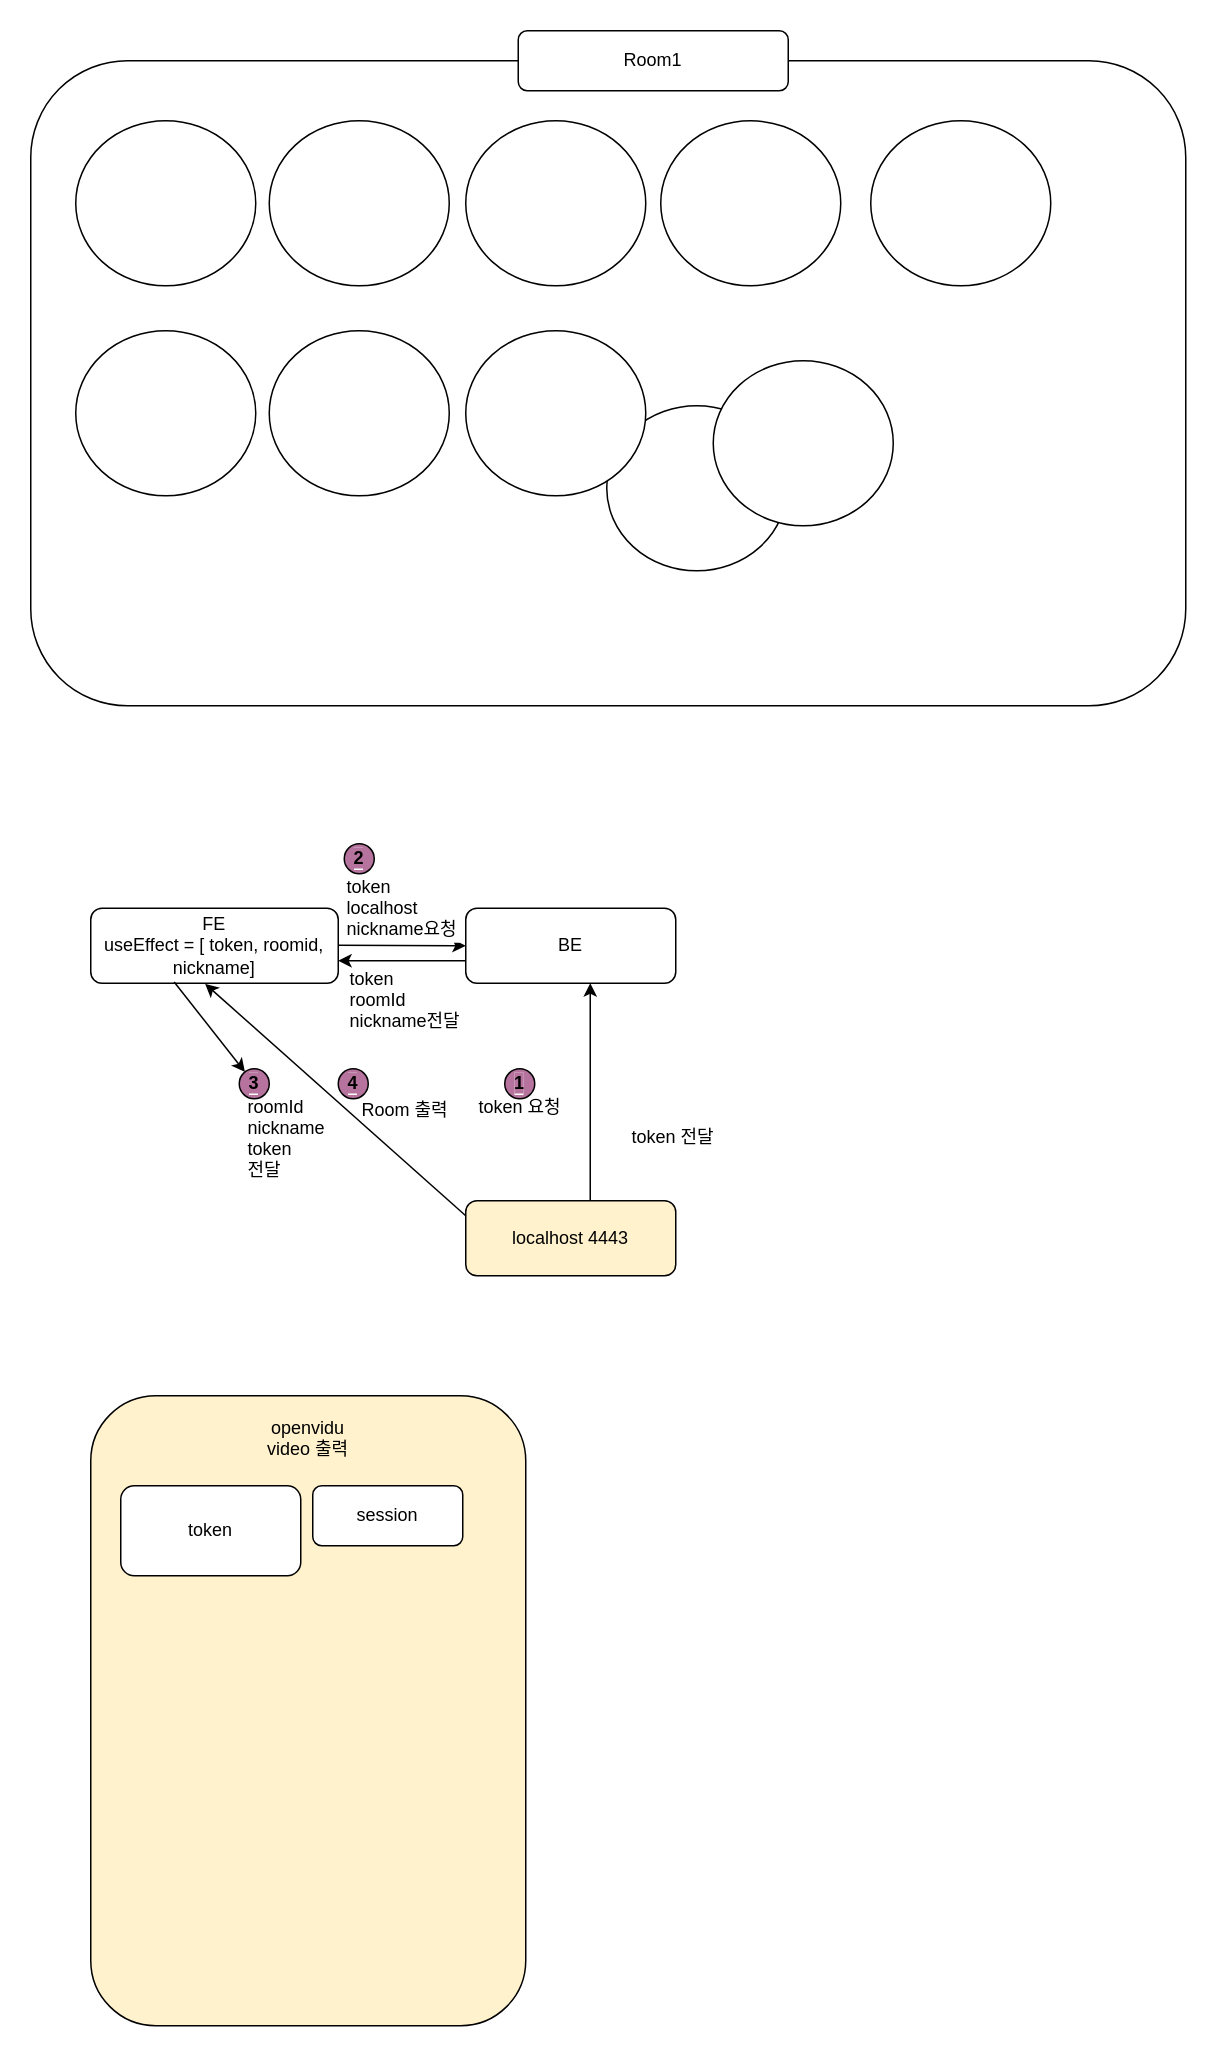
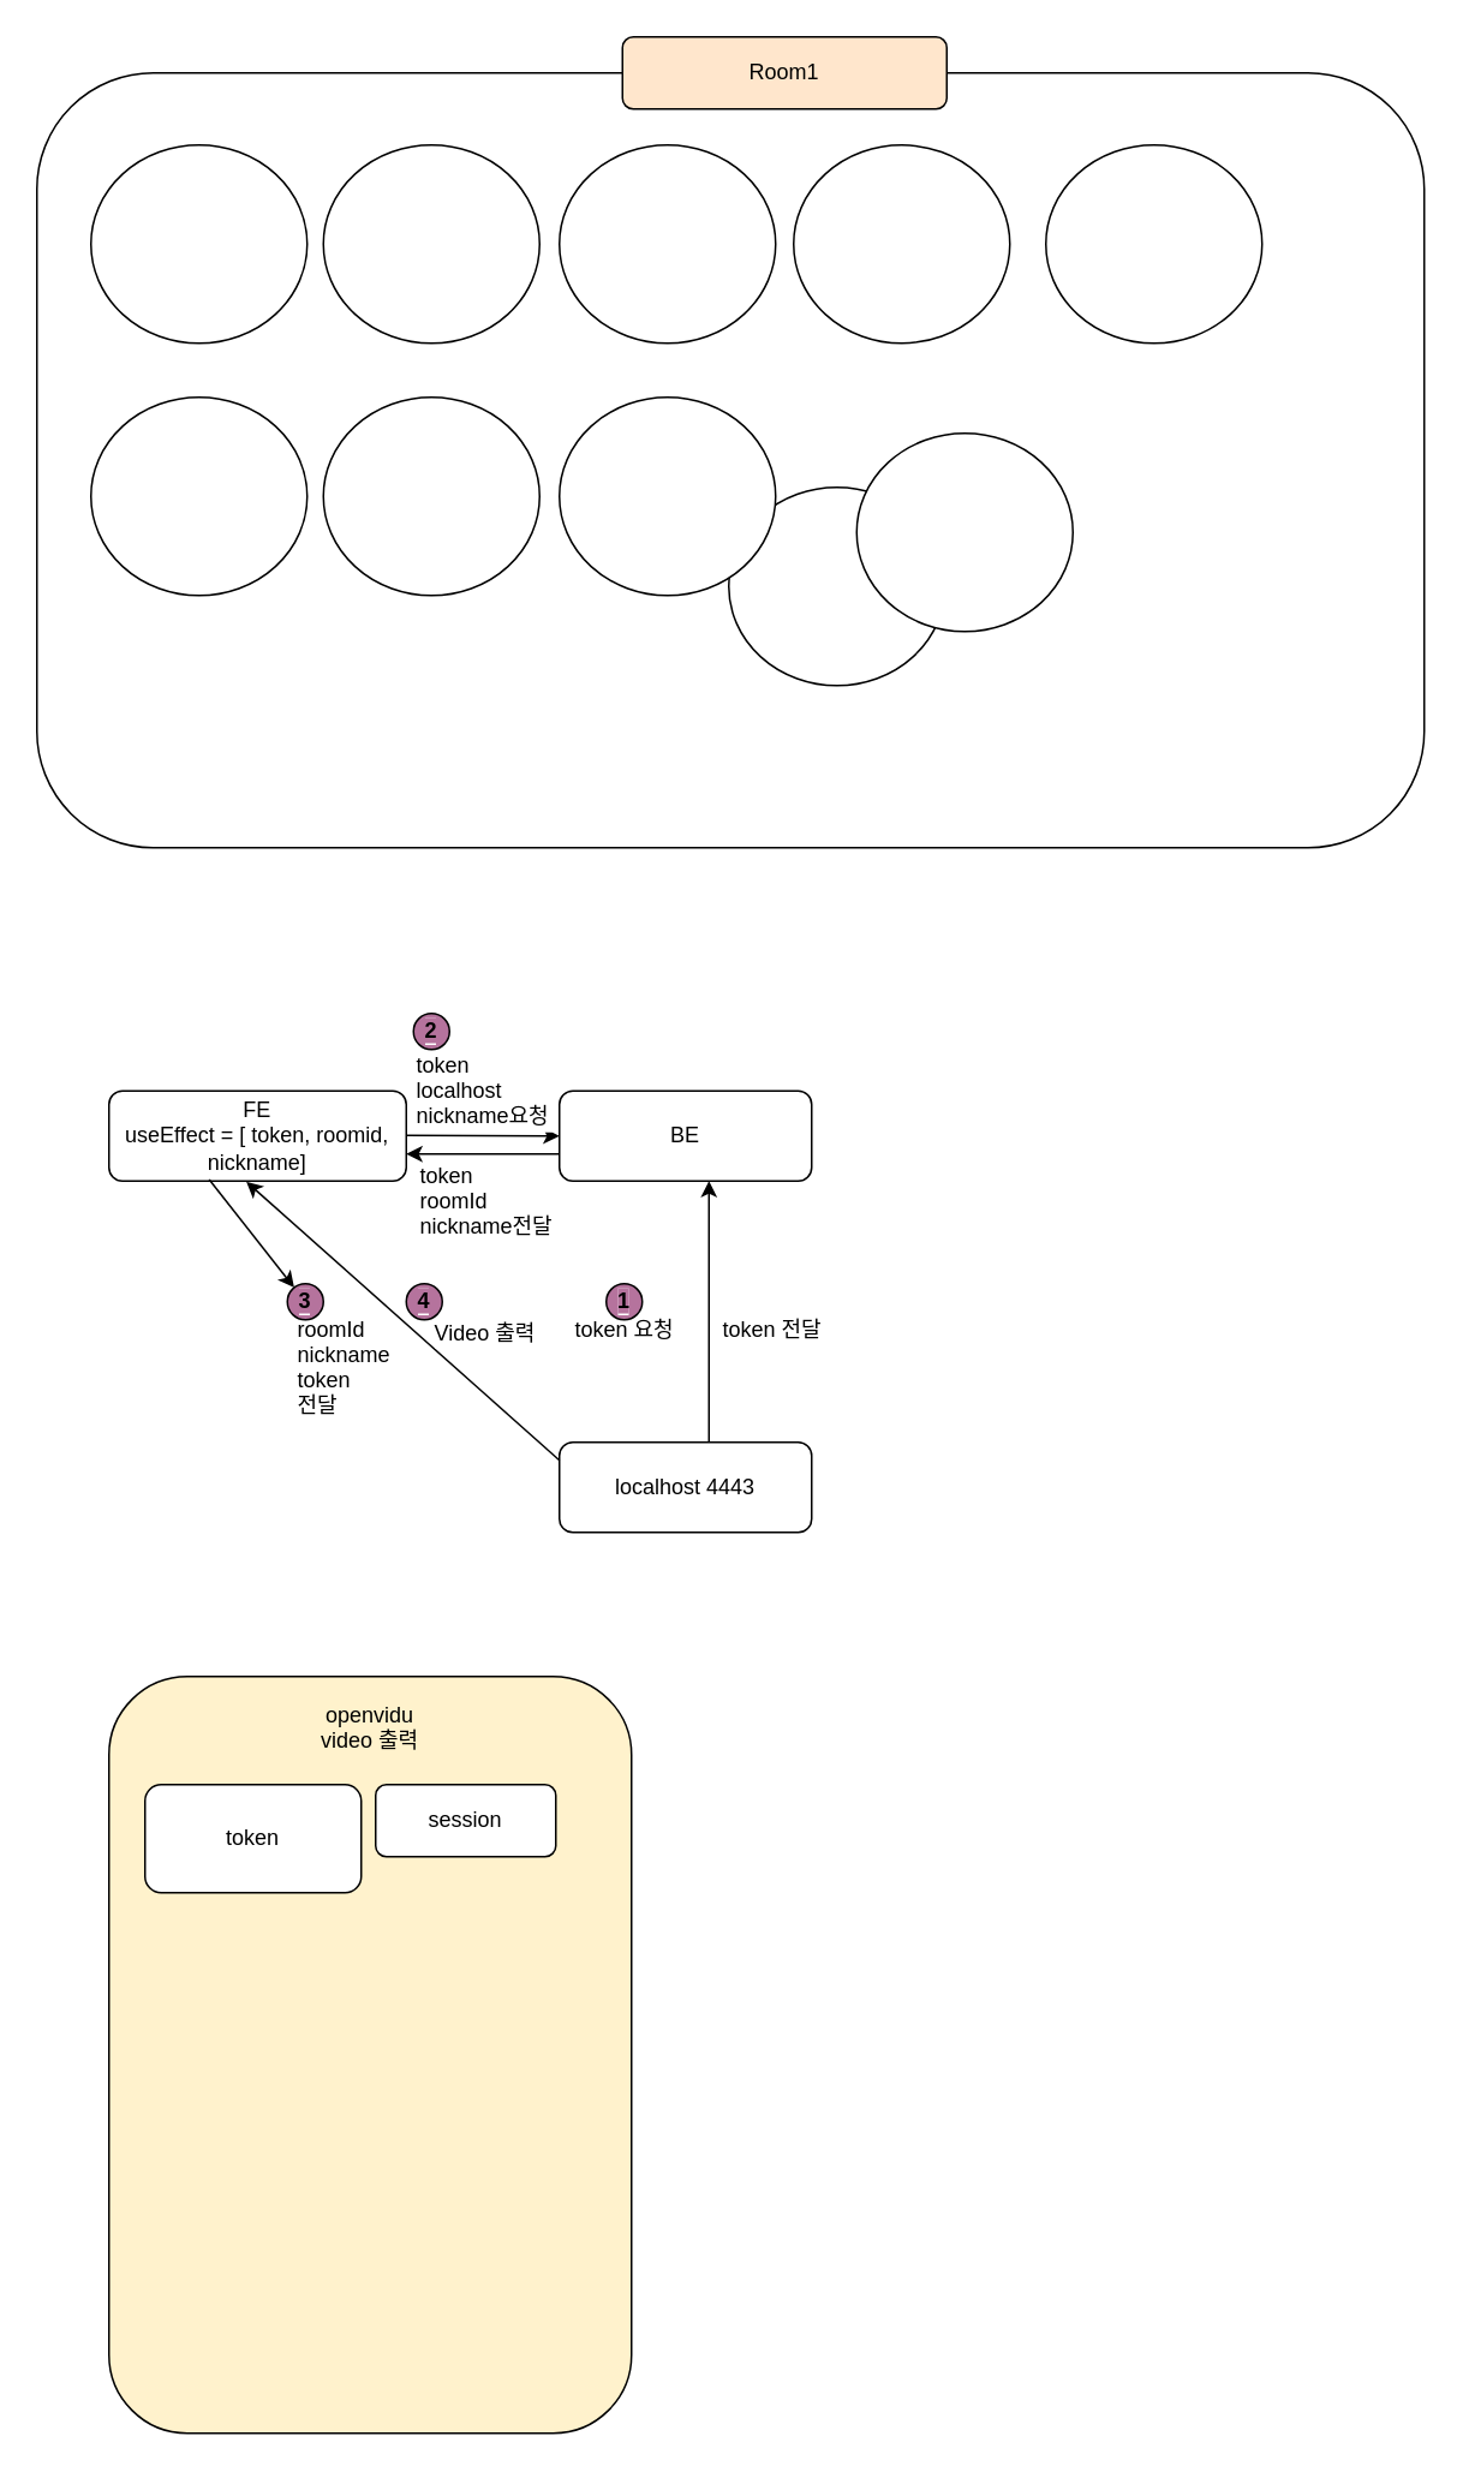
- <mxCell id="24" value="Room1" style="rounded=1;whiteSpace=wrap;html=1;labelBackgroundColor=none;fontColor=#000000;fillColor=#FFFFFF;" vertex="1" parent="1"><mxGeometry x="345" width="180" height="40" as="geometry" y="20" /></mxCell>
+ <mxCell id="24" value="Room1" style="rounded=1;whiteSpace=wrap;html=1;labelBackgroundColor=none;fontColor=#000000;fillColor=#ffe6cc;" vertex="1" parent="1"><mxGeometry x="345" width="180" height="40" as="geometry" y="20" /></mxCell>
- <mxCell id="14" value="Room 출력" style="text;strokeColor=none;fillColor=none;align=left;verticalAlign=middle;spacingLeft=4;spacingRight=4;overflow=hidden;points=[[0,0.5],[1,0.5]];portConstraint=eastwest;rotatable=0;labelBackgroundColor=#FFFFFF;fontColor=#000000;" vertex="1" parent="1"><mxGeometry x="235" y="724" width="80" height="30" as="geometry" /></mxCell>
+ <mxCell id="14" value="Video 출력" style="text;strokeColor=none;fillColor=none;align=left;verticalAlign=middle;spacingLeft=4;spacingRight=4;overflow=hidden;points=[[0,0.5],[1,0.5]];portConstraint=eastwest;rotatable=0;labelBackgroundColor=#FFFFFF;fontColor=#000000;" vertex="1" parent="1"><mxGeometry x="235" y="724" width="80" height="30" as="geometry" /></mxCell>
- <mxCell id="17" value="token 전달" style="text;strokeColor=none;fillColor=none;align=left;verticalAlign=middle;spacingLeft=4;spacingRight=4;overflow=hidden;points=[[0,0.5],[1,0.5]];portConstraint=eastwest;rotatable=0;labelBackgroundColor=#FFFFFF;fontColor=#000000;" vertex="1" parent="1"><mxGeometry x="415" y="742" width="80" height="30" as="geometry" /></mxCell>
+ <mxCell id="17" value="token 전달" style="text;strokeColor=none;fillColor=none;align=left;verticalAlign=middle;spacingLeft=4;spacingRight=4;overflow=hidden;points=[[0,0.5],[1,0.5]];portConstraint=eastwest;rotatable=0;labelBackgroundColor=#FFFFFF;fontColor=#000000;" vertex="1" parent="1"><mxGeometry x="395" y="722" width="80" height="30" as="geometry" /></mxCell>
- <mxCell id="6" value="localhost 4443" style="rounded=1;whiteSpace=wrap;html=1;fillColor=#fff2cc;" vertex="1" parent="1"><mxGeometry x="310" y="800" width="140" height="50" as="geometry" /></mxCell>
+ <mxCell id="6" value="localhost 4443" style="rounded=1;whiteSpace=wrap;html=1;" vertex="1" parent="1"><mxGeometry x="310" y="800" width="140" height="50" as="geometry" /></mxCell>
